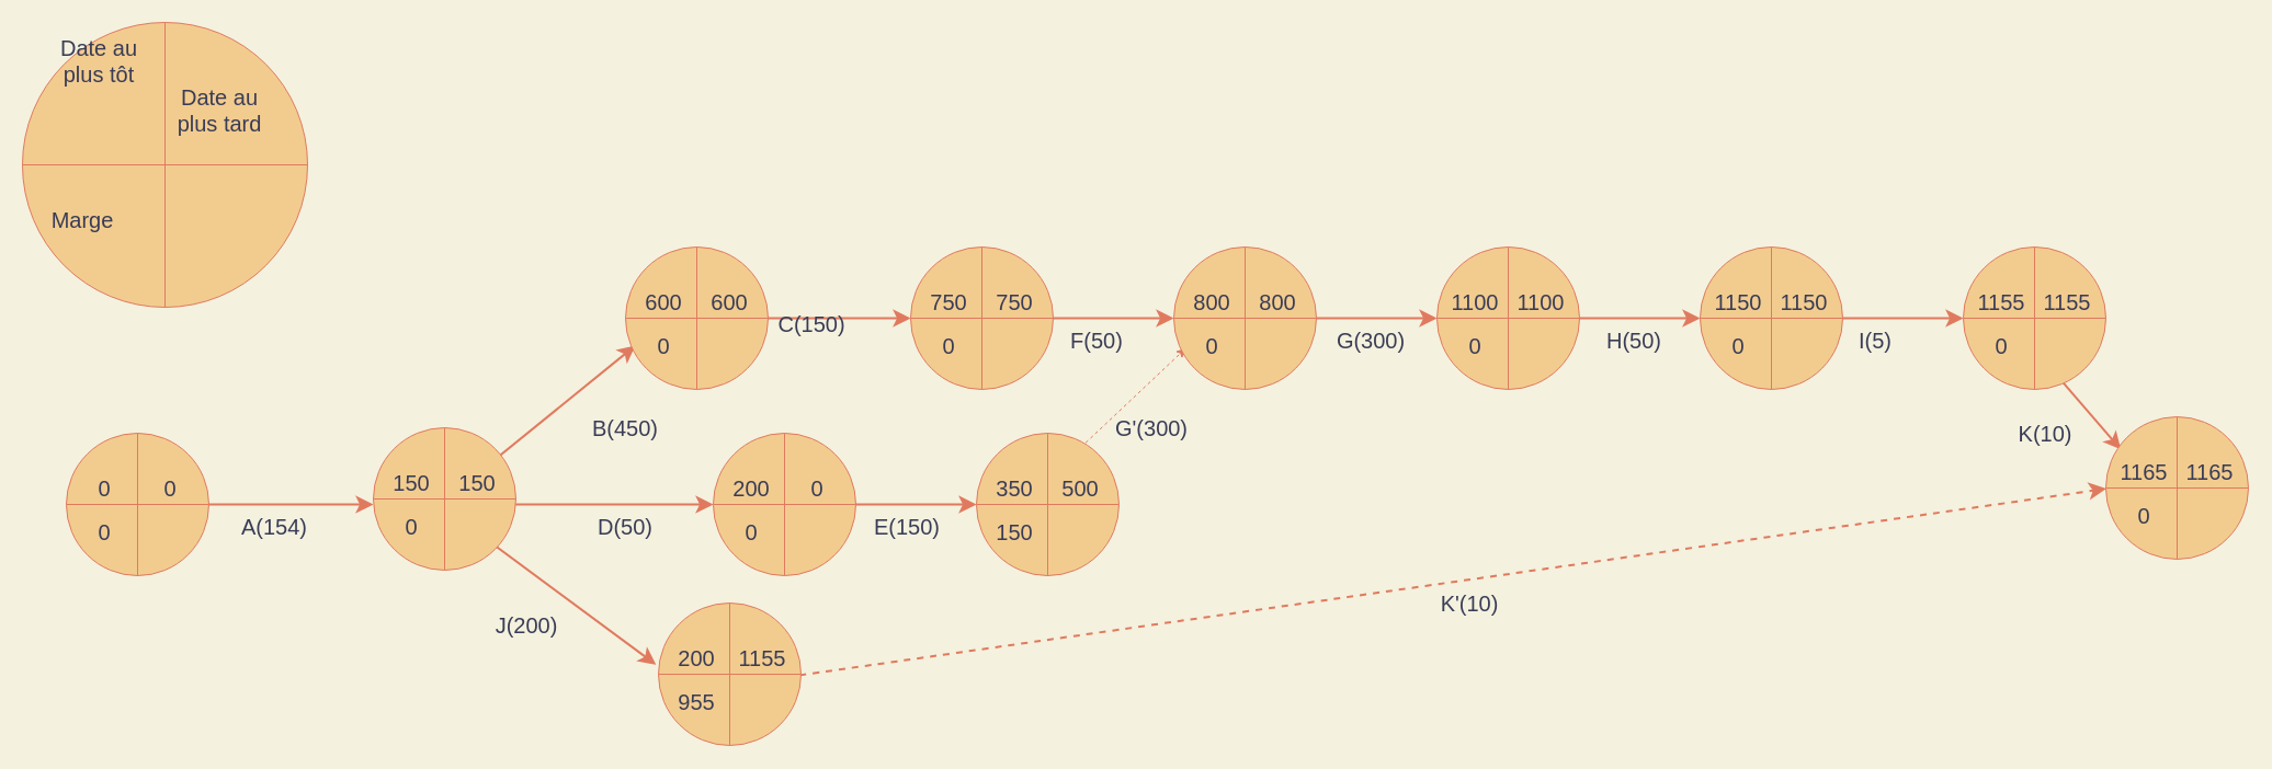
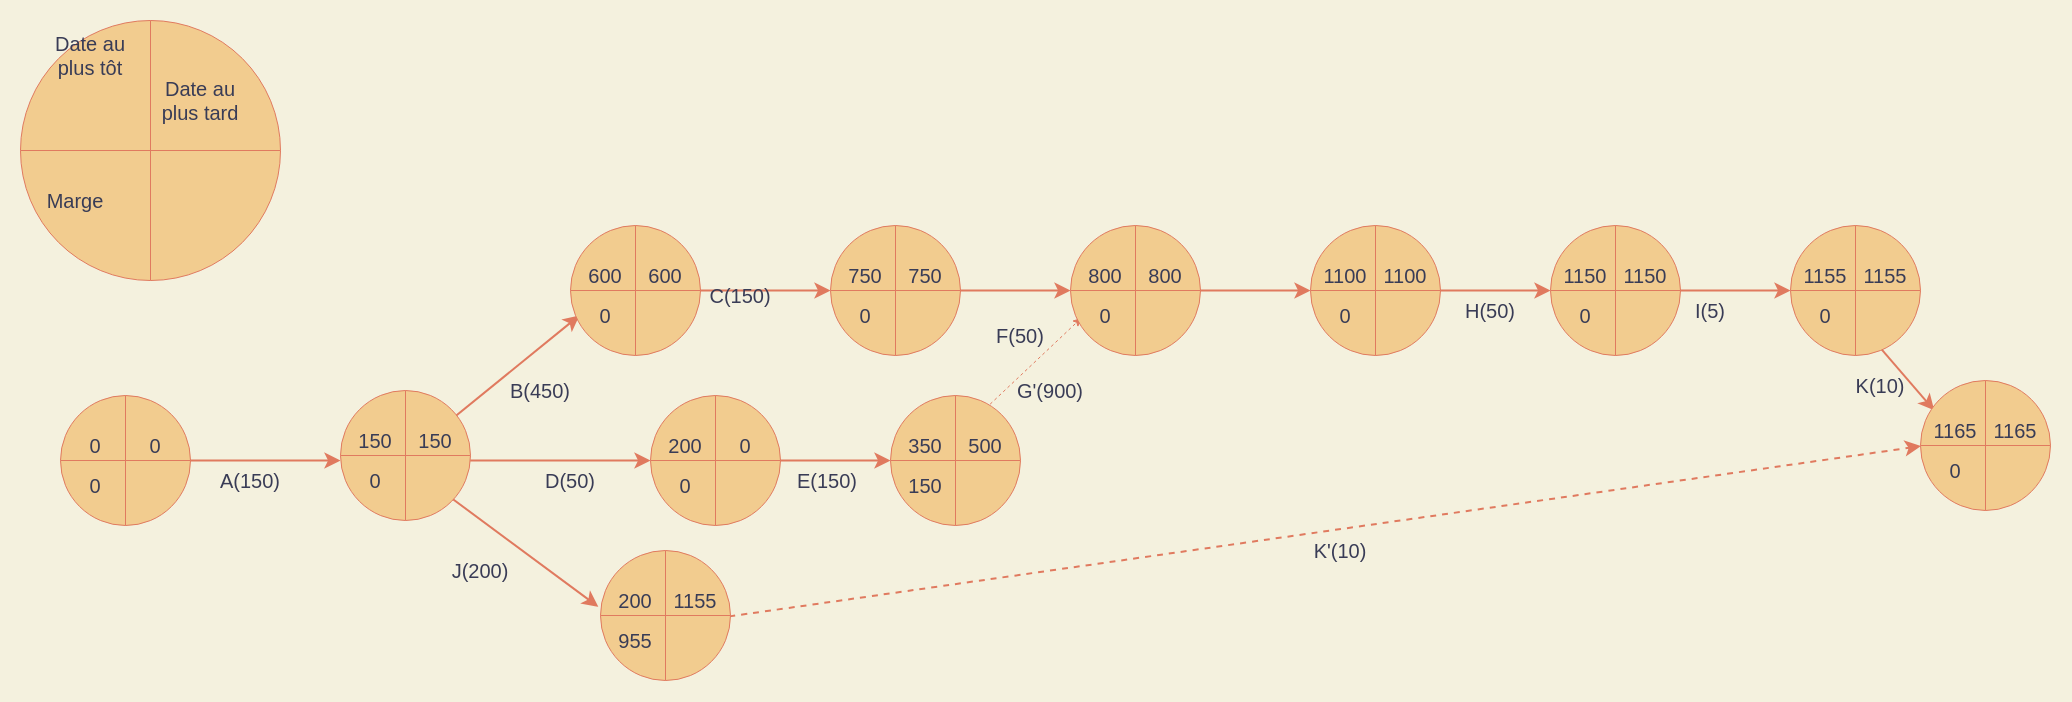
- <mxCell id="15" value="F(50)" style="text;html=1;strokeColor=none;fillColor=none;align=center;verticalAlign=middle;whiteSpace=wrap;rounded=0;shadow=1;labelBackgroundColor=none;fontSize=20;fontColor=#393C56;" vertex="1" parent="1"><mxGeometry x="980" y="300" width="40" height="20" as="geometry" /></mxCell>
+ <mxCell id="15" value="F(50)" style="text;html=1;strokeColor=none;fillColor=none;align=center;verticalAlign=middle;whiteSpace=wrap;rounded=0;shadow=1;labelBackgroundColor=none;fontSize=20;fontColor=#393C56;" vertex="1" parent="1"><mxGeometry x="1000" y="325" width="40" height="20" as="geometry" /></mxCell>
- <mxCell id="17" value="G(300)" style="text;html=1;strokeColor=none;fillColor=none;align=center;verticalAlign=middle;whiteSpace=wrap;rounded=0;shadow=1;labelBackgroundColor=none;fontSize=20;fontColor=#393C56;" vertex="1" parent="1"><mxGeometry x="1230" y="300" width="40" height="20" as="geometry" /></mxCell>
- <mxCell id="7" value="B(450)" style="text;html=1;strokeColor=none;fillColor=none;align=center;verticalAlign=middle;whiteSpace=wrap;rounded=0;shadow=1;labelBackgroundColor=none;fontSize=20;fontColor=#393C56;" vertex="1" parent="1"><mxGeometry x="550" y="380" width="40" height="20" as="geometry" /></mxCell>
+ <mxCell id="7" value="B(450)" style="text;html=1;strokeColor=none;fillColor=none;align=center;verticalAlign=middle;whiteSpace=wrap;rounded=0;shadow=1;labelBackgroundColor=none;fontSize=20;fontColor=#393C56;" vertex="1" parent="1"><mxGeometry x="520" y="380" width="40" height="20" as="geometry" /></mxCell>
- <mxCell id="19" value="G'(300)" style="text;html=1;strokeColor=none;fillColor=none;align=center;verticalAlign=middle;whiteSpace=wrap;rounded=0;shadow=1;labelBackgroundColor=none;fontSize=20;fontColor=#393C56;" vertex="1" parent="1"><mxGeometry x="1030" y="380" width="40" height="20" as="geometry" /></mxCell>
+ <mxCell id="19" value="G'(900)" style="text;html=1;strokeColor=none;fillColor=none;align=center;verticalAlign=middle;whiteSpace=wrap;rounded=0;shadow=1;labelBackgroundColor=none;fontSize=20;fontColor=#393C56;" vertex="1" parent="1"><mxGeometry x="1030" y="380" width="40" height="20" as="geometry" /></mxCell>
- <mxCell id="25" value="K(10)" style="text;html=1;strokeColor=none;fillColor=none;align=center;verticalAlign=middle;whiteSpace=wrap;rounded=0;shadow=1;labelBackgroundColor=none;fontSize=20;fontColor=#393C56;" vertex="1" parent="1"><mxGeometry x="1845" y="385" width="40" height="20" as="geometry" /></mxCell>
+ <mxCell id="25" value="K(10)" style="text;html=1;strokeColor=none;fillColor=none;align=center;verticalAlign=middle;whiteSpace=wrap;rounded=0;shadow=1;labelBackgroundColor=none;fontSize=20;fontColor=#393C56;" vertex="1" parent="1"><mxGeometry x="1860" y="375" width="40" height="20" as="geometry" /></mxCell>
- <mxCell id="5" value="A(154)" style="text;html=1;strokeColor=none;fillColor=none;align=center;verticalAlign=middle;whiteSpace=wrap;rounded=0;shadow=1;labelBackgroundColor=none;fontSize=20;fontColor=#393C56;" parent="1" vertex="1"><mxGeometry x="230" y="470" width="40" height="20" as="geometry" /></mxCell>
+ <mxCell id="5" value="A(150)" style="text;html=1;strokeColor=none;fillColor=none;align=center;verticalAlign=middle;whiteSpace=wrap;rounded=0;shadow=1;labelBackgroundColor=none;fontSize=20;fontColor=#393C56;" parent="1" vertex="1"><mxGeometry x="230" y="470" width="40" height="20" as="geometry" /></mxCell>
